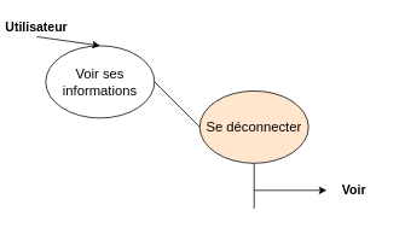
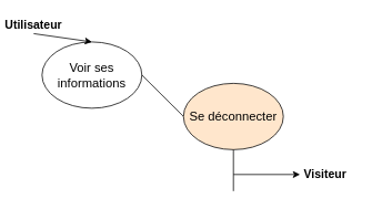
- <mxCell id="9" value="&lt;b&gt;&lt;font style=&quot;font-size: 14px&quot;&gt;Voir&lt;/font&gt;&lt;/b&gt;" style="text;html=1;align=center;verticalAlign=middle;resizable=0;points=[];autosize=1;" parent="1" vertex="1"><mxGeometry x="355" y="200" width="70" height="20" as="geometry" /></mxCell>
+ <mxCell id="9" value="&lt;b&gt;&lt;font style=&quot;font-size: 14px&quot;&gt;Visiteur&lt;/font&gt;&lt;/b&gt;" style="text;html=1;align=center;verticalAlign=middle;resizable=0;points=[];autosize=1;" parent="1" vertex="1"><mxGeometry x="355" y="200" width="70" height="20" as="geometry" /></mxCell>
